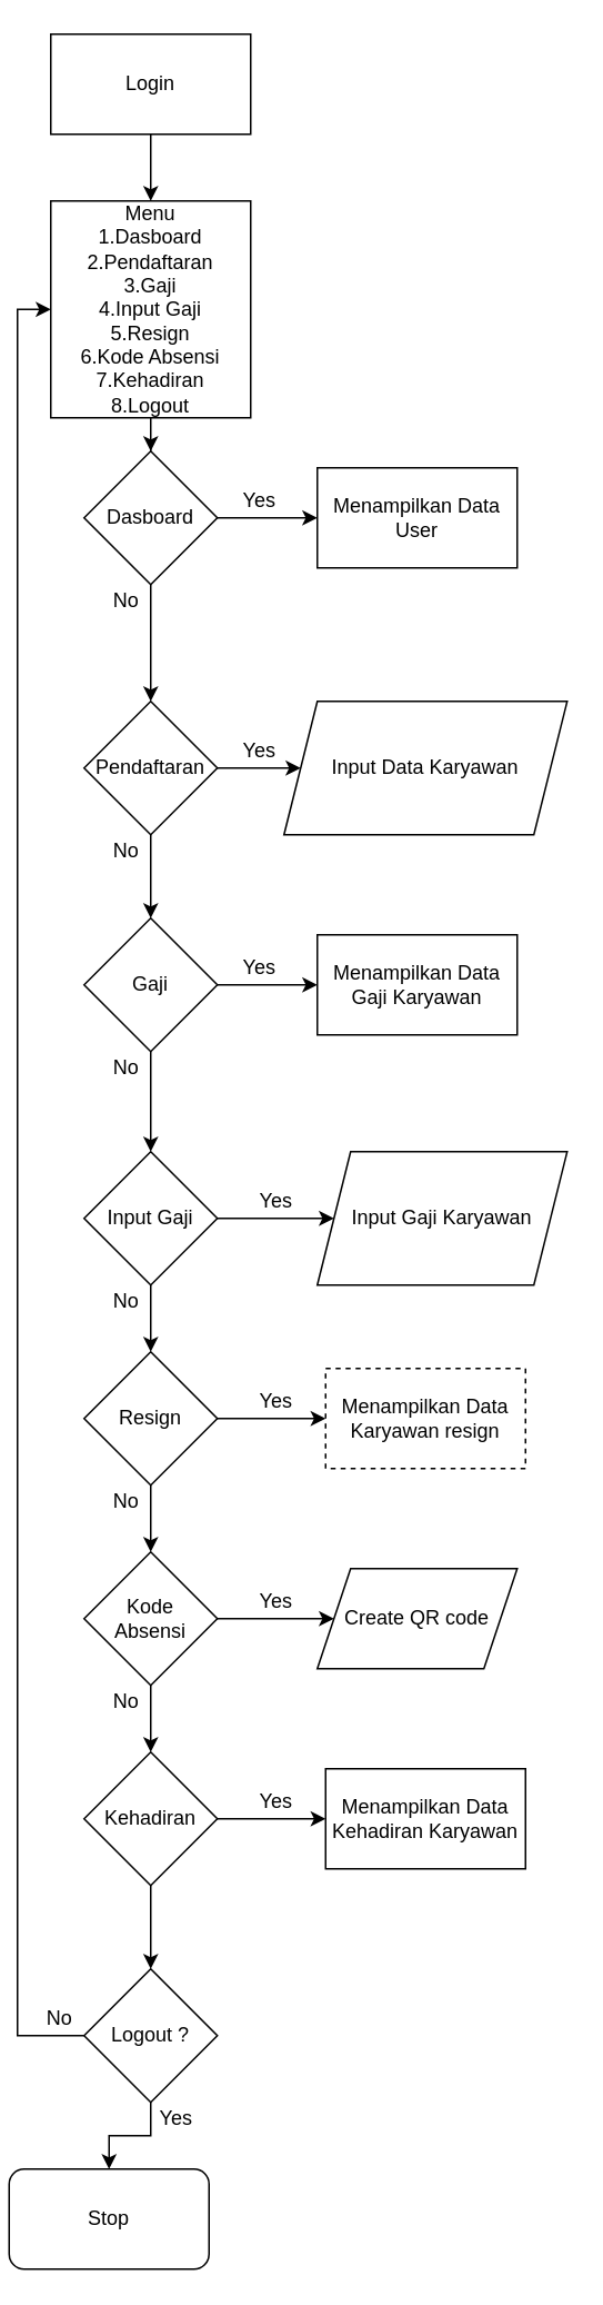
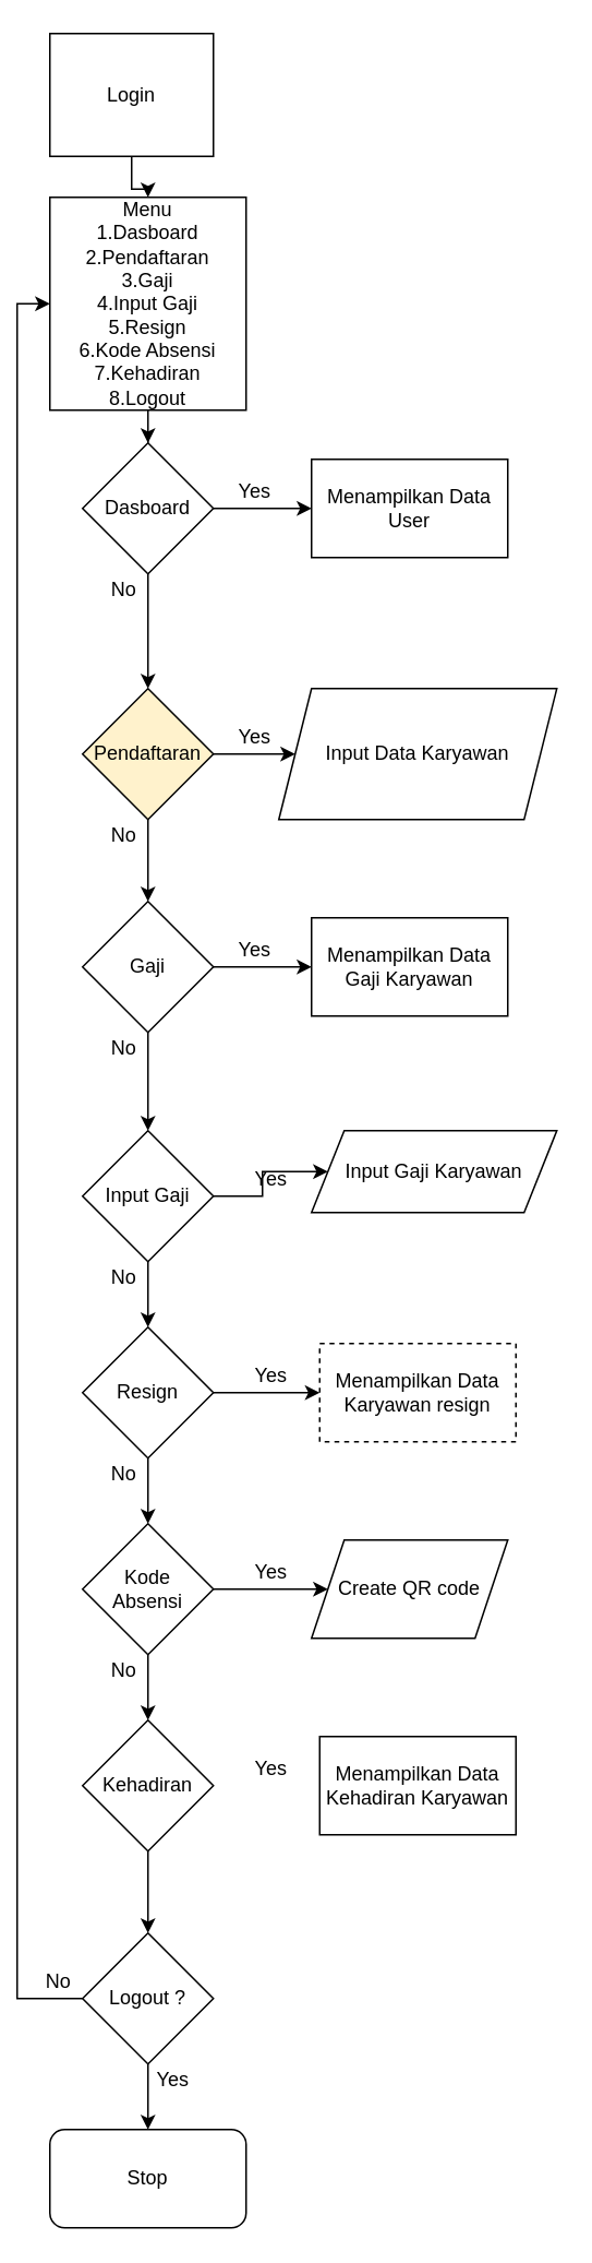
- <mxCell id="3" value="Login&lt;br&gt;" style="rounded=0;whiteSpace=wrap;html=1;" parent="1" vertex="1"><mxGeometry x="30" y="20" width="120" height="60" as="geometry" /></mxCell>
+ <mxCell id="3" value="Login&lt;br&gt;" style="rounded=0;whiteSpace=wrap;html=1;" parent="1" vertex="1"><mxGeometry x="30" y="20" width="100" height="75" as="geometry" /></mxCell>
- <mxCell id="19" value="Pendaftaran" style="rhombus;whiteSpace=wrap;html=1;" parent="1" vertex="1"><mxGeometry x="50" y="420" width="80" height="80" as="geometry" /></mxCell>
+ <mxCell id="19" value="Pendaftaran" style="rhombus;whiteSpace=wrap;html=1;fillColor=#fff2cc;" parent="1" vertex="1"><mxGeometry x="50" y="420" width="80" height="80" as="geometry" /></mxCell>
- <mxCell id="22" value="Input Gaji Karyawan" style="shape=parallelogram;perimeter=parallelogramPerimeter;whiteSpace=wrap;html=1;fixedSize=1;" parent="1" vertex="1"><mxGeometry x="190" y="690" width="150" height="80" as="geometry" /></mxCell>
+ <mxCell id="22" value="Input Gaji Karyawan" style="shape=parallelogram;perimeter=parallelogramPerimeter;whiteSpace=wrap;html=1;fixedSize=1;" parent="1" vertex="1"><mxGeometry x="190" y="690" width="150" height="50" as="geometry" /></mxCell>
- <mxCell id="31" value="" style="edgeStyle=orthogonalEdgeStyle;rounded=0;orthogonalLoop=1;jettySize=auto;html=1;" parent="1" source="33" target="34" edge="1"><mxGeometry relative="1" as="geometry" /></mxCell>
- <mxCell id="12" value="Stop" style="rounded=1;whiteSpace=wrap;html=1;" parent="1" vertex="1"><mxGeometry x="5" y="1300" width="120" height="60" as="geometry" /></mxCell>
+ <mxCell id="12" value="Stop" style="rounded=1;whiteSpace=wrap;html=1;" parent="1" vertex="1"><mxGeometry x="30" y="1300" width="120" height="60" as="geometry" /></mxCell>
